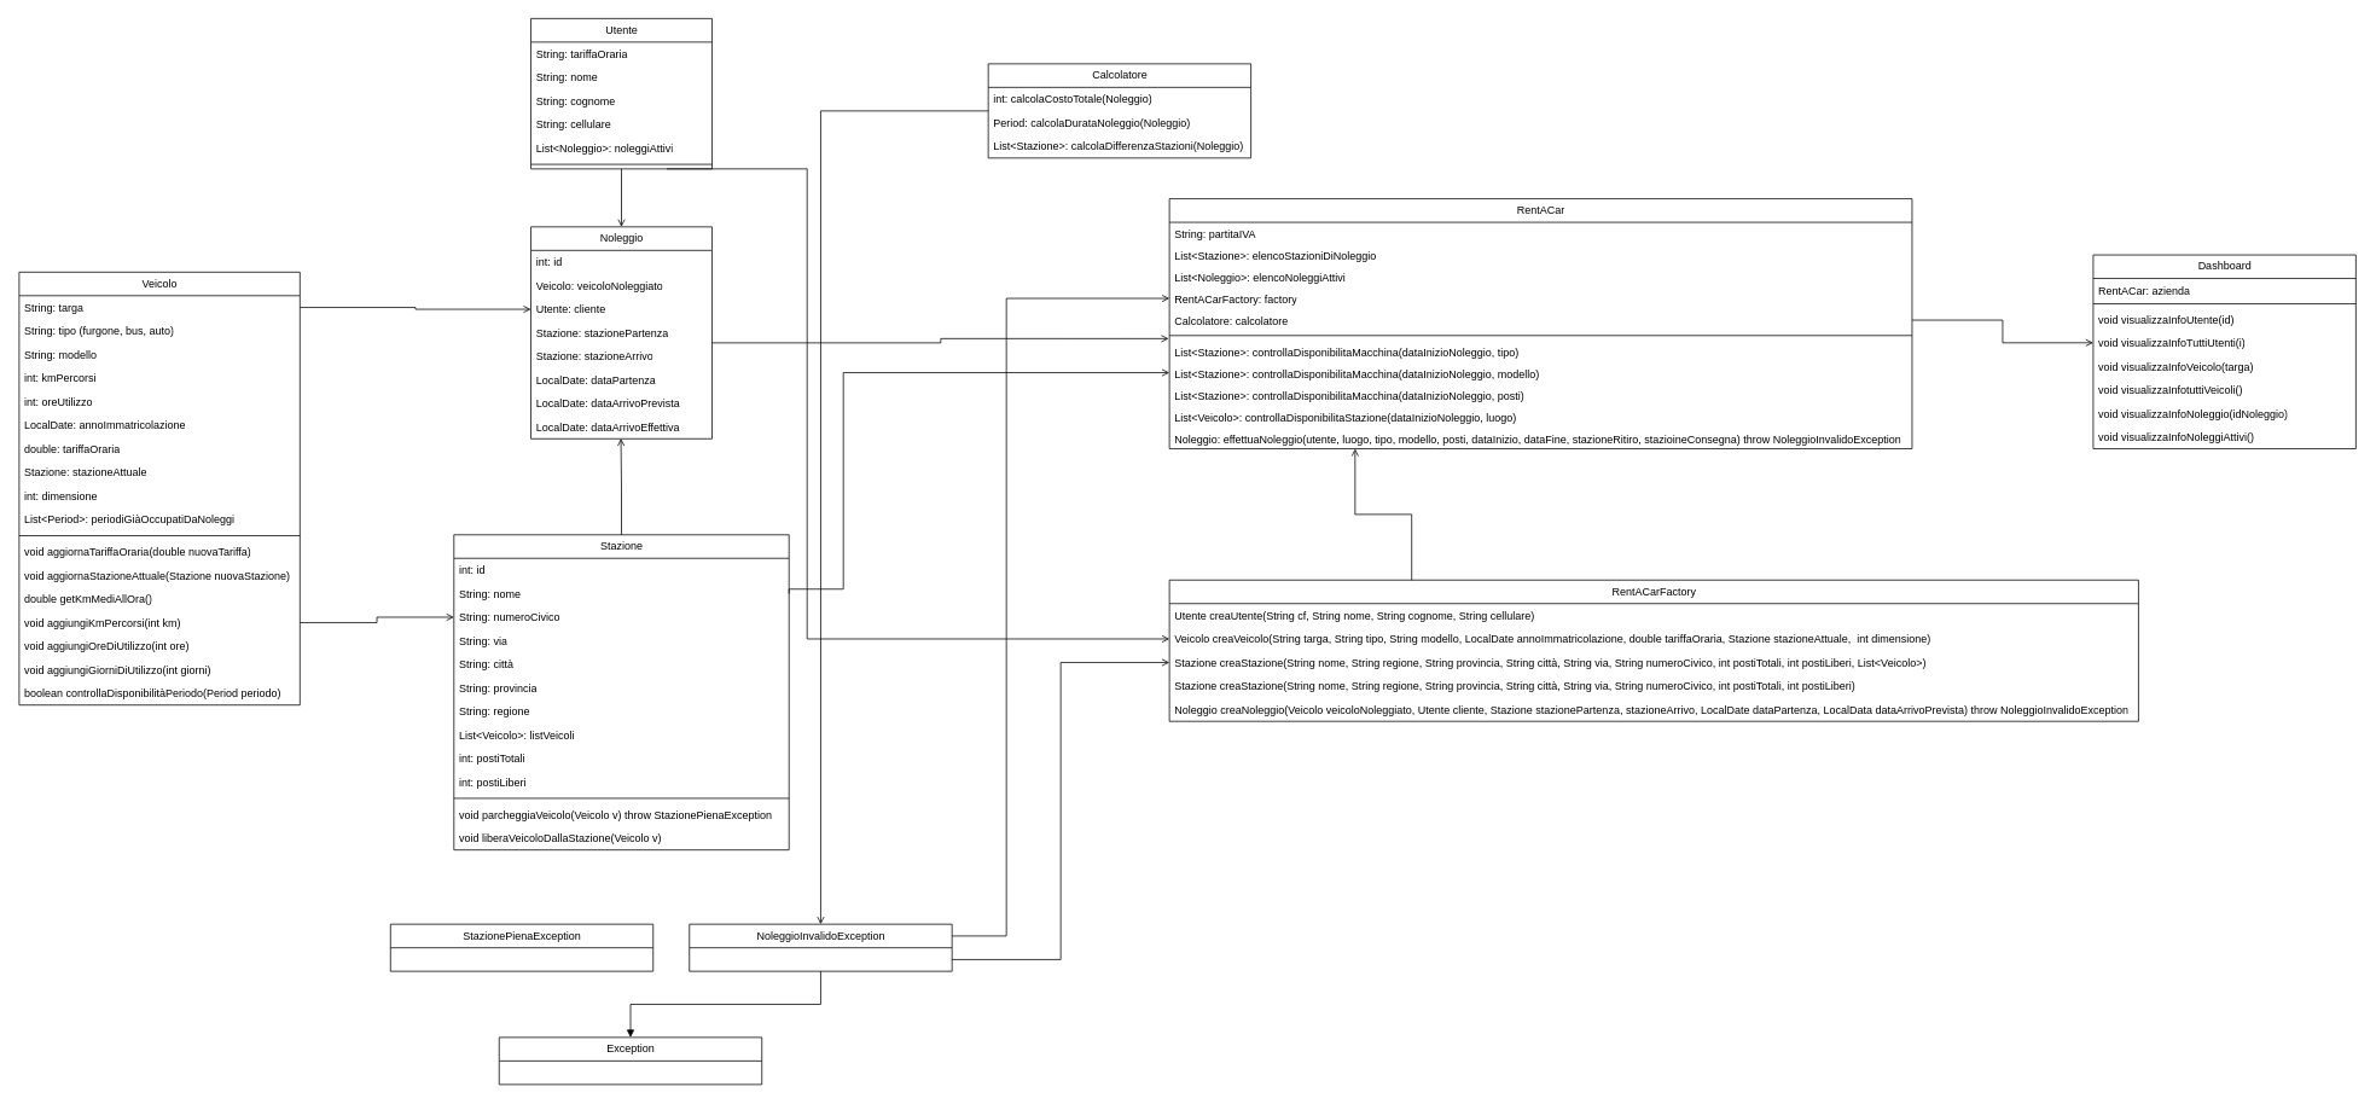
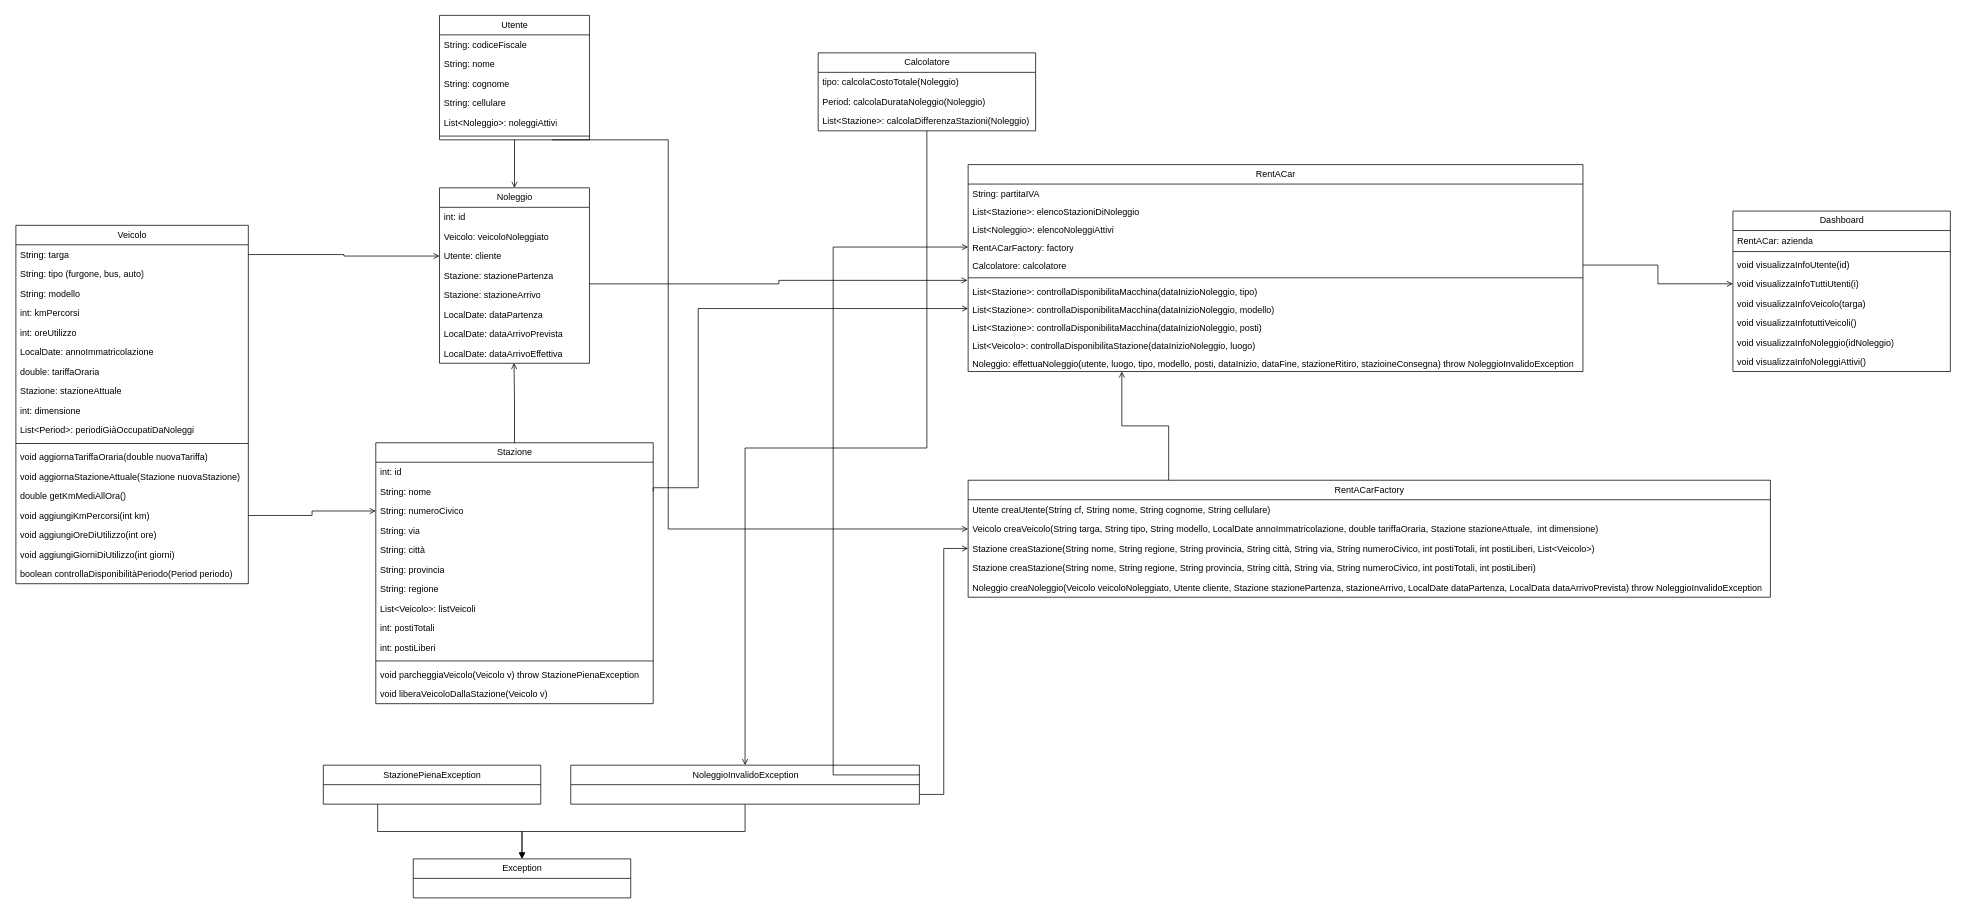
- <mxCell id="38" value="String: tariffaOraria" style="text;strokeColor=none;fillColor=none;align=left;verticalAlign=top;spacingLeft=4;spacingRight=4;overflow=hidden;rotatable=0;points=[[0,0.5],[1,0.5]];portConstraint=eastwest;whiteSpace=wrap;html=1;rounded=0;" parent="37" vertex="1"><mxGeometry y="26" width="200" height="26" as="geometry" /></mxCell>
+ <mxCell id="38" value="String: codiceFiscale" style="text;strokeColor=none;fillColor=none;align=left;verticalAlign=top;spacingLeft=4;spacingRight=4;overflow=hidden;rotatable=0;points=[[0,0.5],[1,0.5]];portConstraint=eastwest;whiteSpace=wrap;html=1;rounded=0;" parent="37" vertex="1"><mxGeometry y="26" width="200" height="26" as="geometry" /></mxCell>
- <mxCell id="94" value="int: calcolaCostoTotale(Noleggio)" style="text;strokeColor=none;fillColor=none;align=left;verticalAlign=top;spacingLeft=4;spacingRight=4;overflow=hidden;rotatable=0;points=[[0,0.5],[1,0.5]];portConstraint=eastwest;whiteSpace=wrap;html=1;rounded=0;" vertex="1" parent="93"><mxGeometry y="26" width="290" height="26" as="geometry" /></mxCell>
+ <mxCell id="94" value="tipo: calcolaCostoTotale(Noleggio)" style="text;strokeColor=none;fillColor=none;align=left;verticalAlign=top;spacingLeft=4;spacingRight=4;overflow=hidden;rotatable=0;points=[[0,0.5],[1,0.5]];portConstraint=eastwest;whiteSpace=wrap;html=1;rounded=0;" vertex="1" parent="93"><mxGeometry y="26" width="290" height="26" as="geometry" /></mxCell>
- <mxCell id="87" value="NoleggioInvalidoException" style="swimlane;fontStyle=0;childLayout=stackLayout;horizontal=1;startSize=26;fillColor=none;horizontalStack=0;resizeParent=1;resizeParentMax=0;resizeLast=0;collapsible=1;marginBottom=0;html=1;rounded=0;" vertex="1" parent="1"><mxGeometry x="760" y="1020" width="290" height="52" as="geometry" /></mxCell>
+ <mxCell id="87" value="NoleggioInvalidoException" style="swimlane;fontStyle=0;childLayout=stackLayout;horizontal=1;startSize=26;fillColor=none;horizontalStack=0;resizeParent=1;resizeParentMax=0;resizeLast=0;collapsible=1;marginBottom=0;html=1;rounded=0;" vertex="1" parent="1"><mxGeometry x="760" y="1020" width="465" height="52" as="geometry" /></mxCell>
+ <mxCell id="88" style="edgeStyle=orthogonalEdgeStyle;rounded=0;html=1;exitX=0.25;exitY=1;exitDx=0;exitDy=0;entryX=0.5;entryY=0;entryDx=0;entryDy=0;endArrow=block;endFill=1;" edge="1" parent="1" source="89" target="90"><mxGeometry relative="1" as="geometry" /></mxCell>
